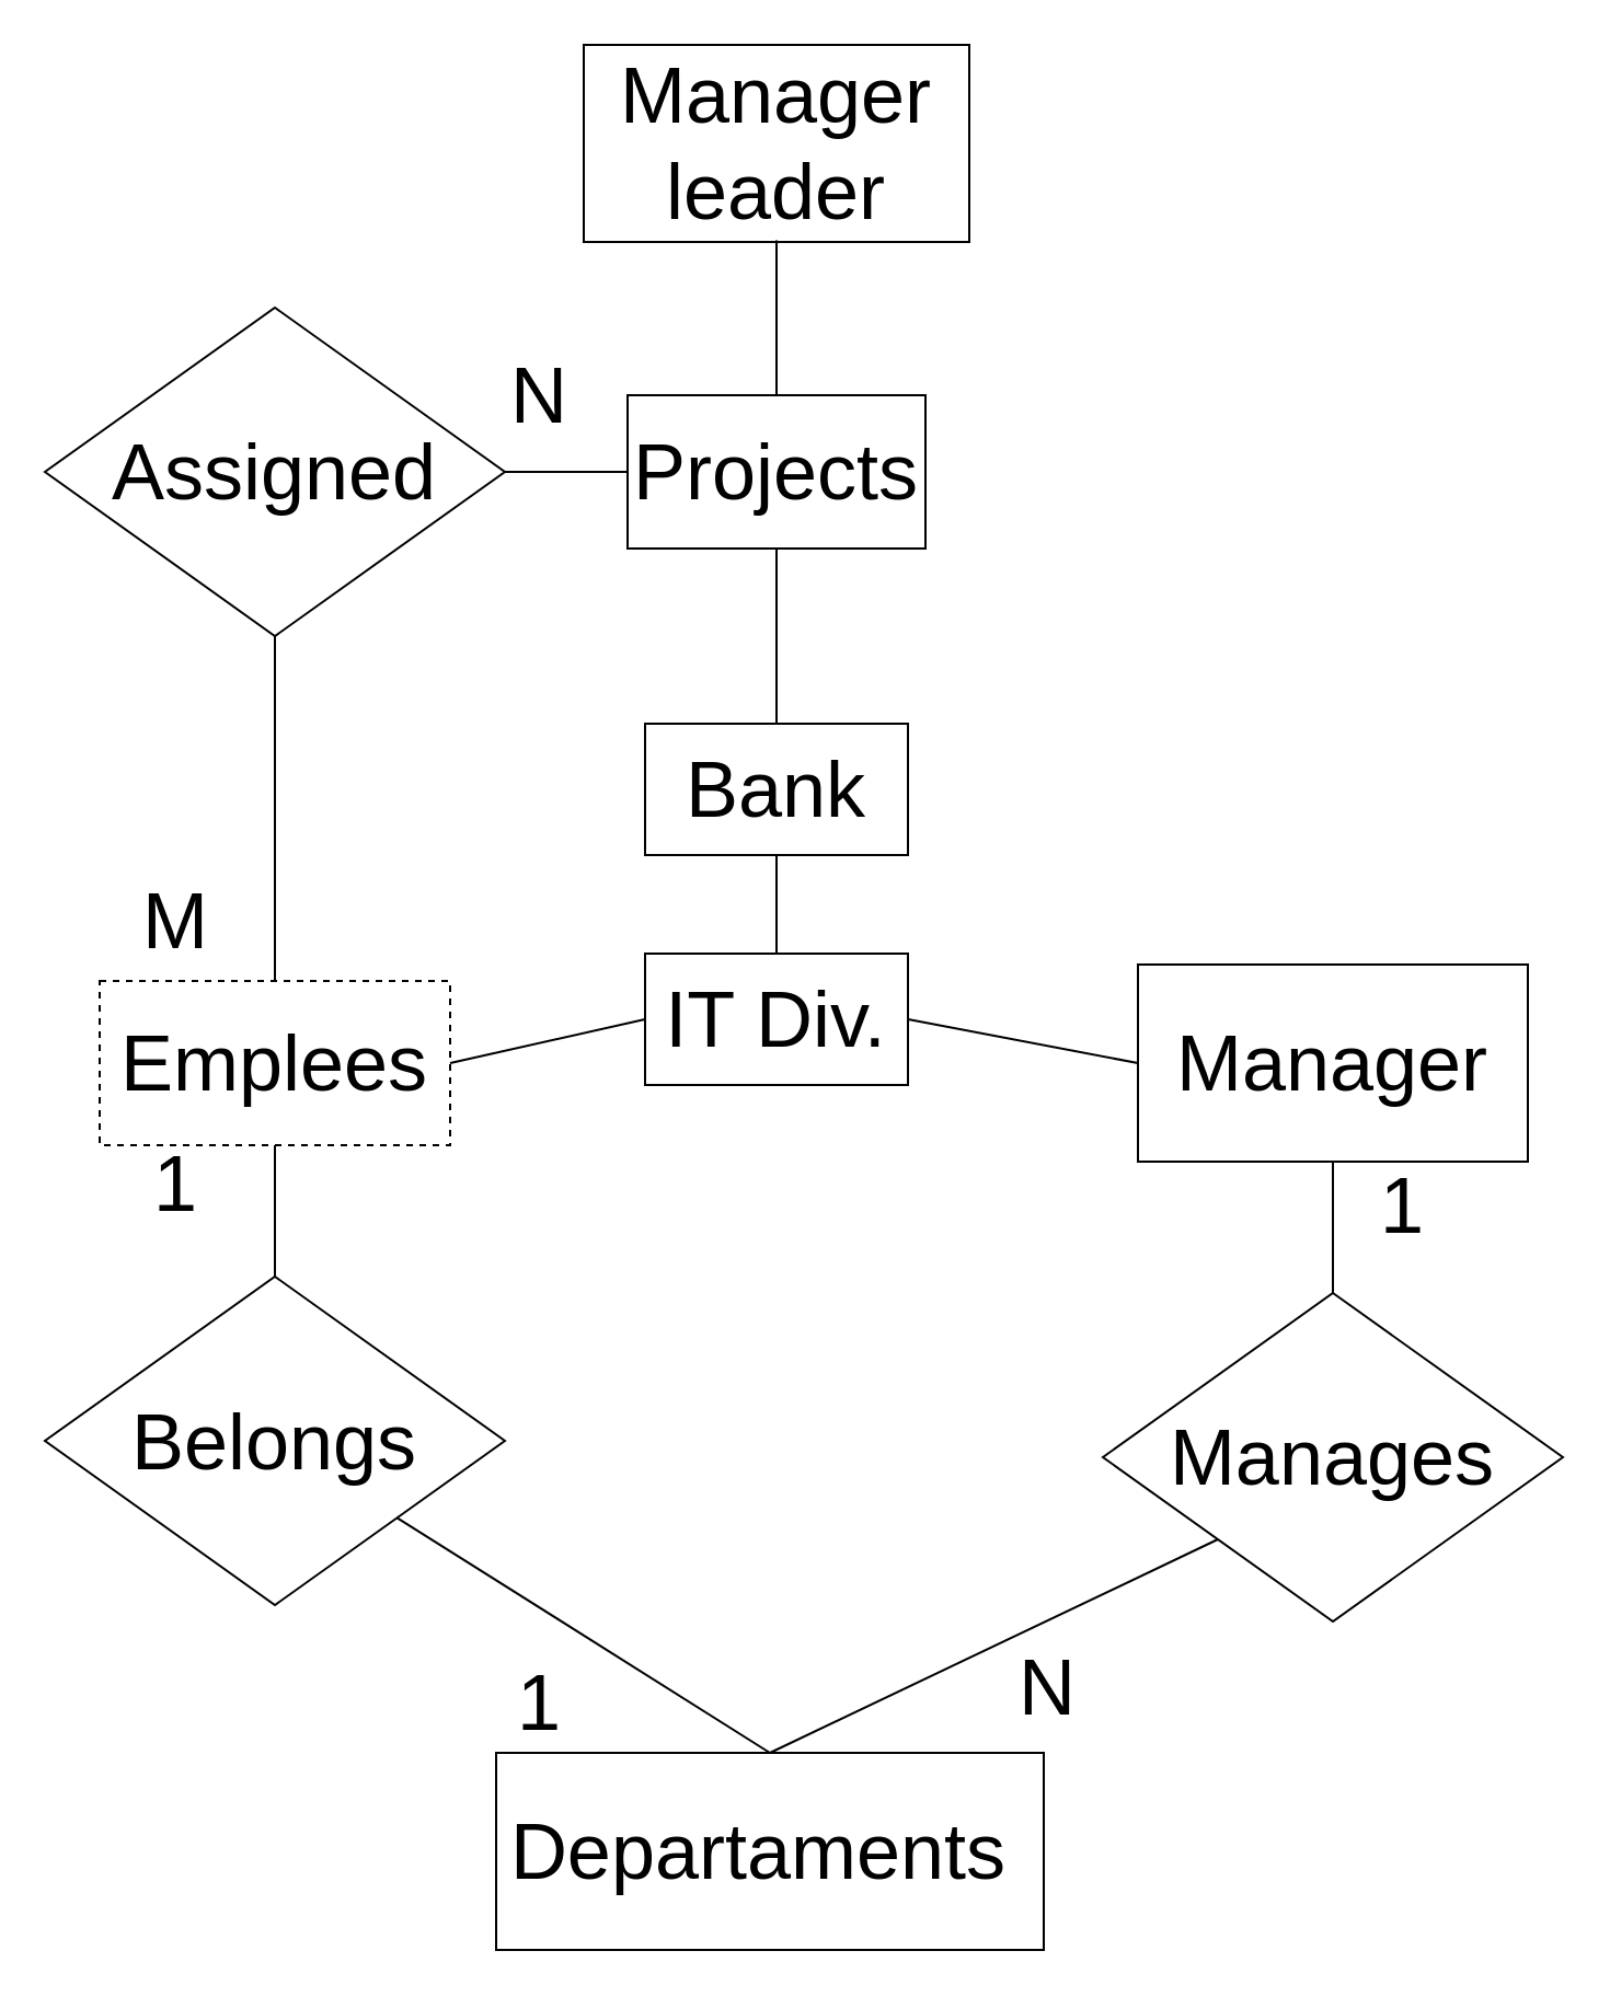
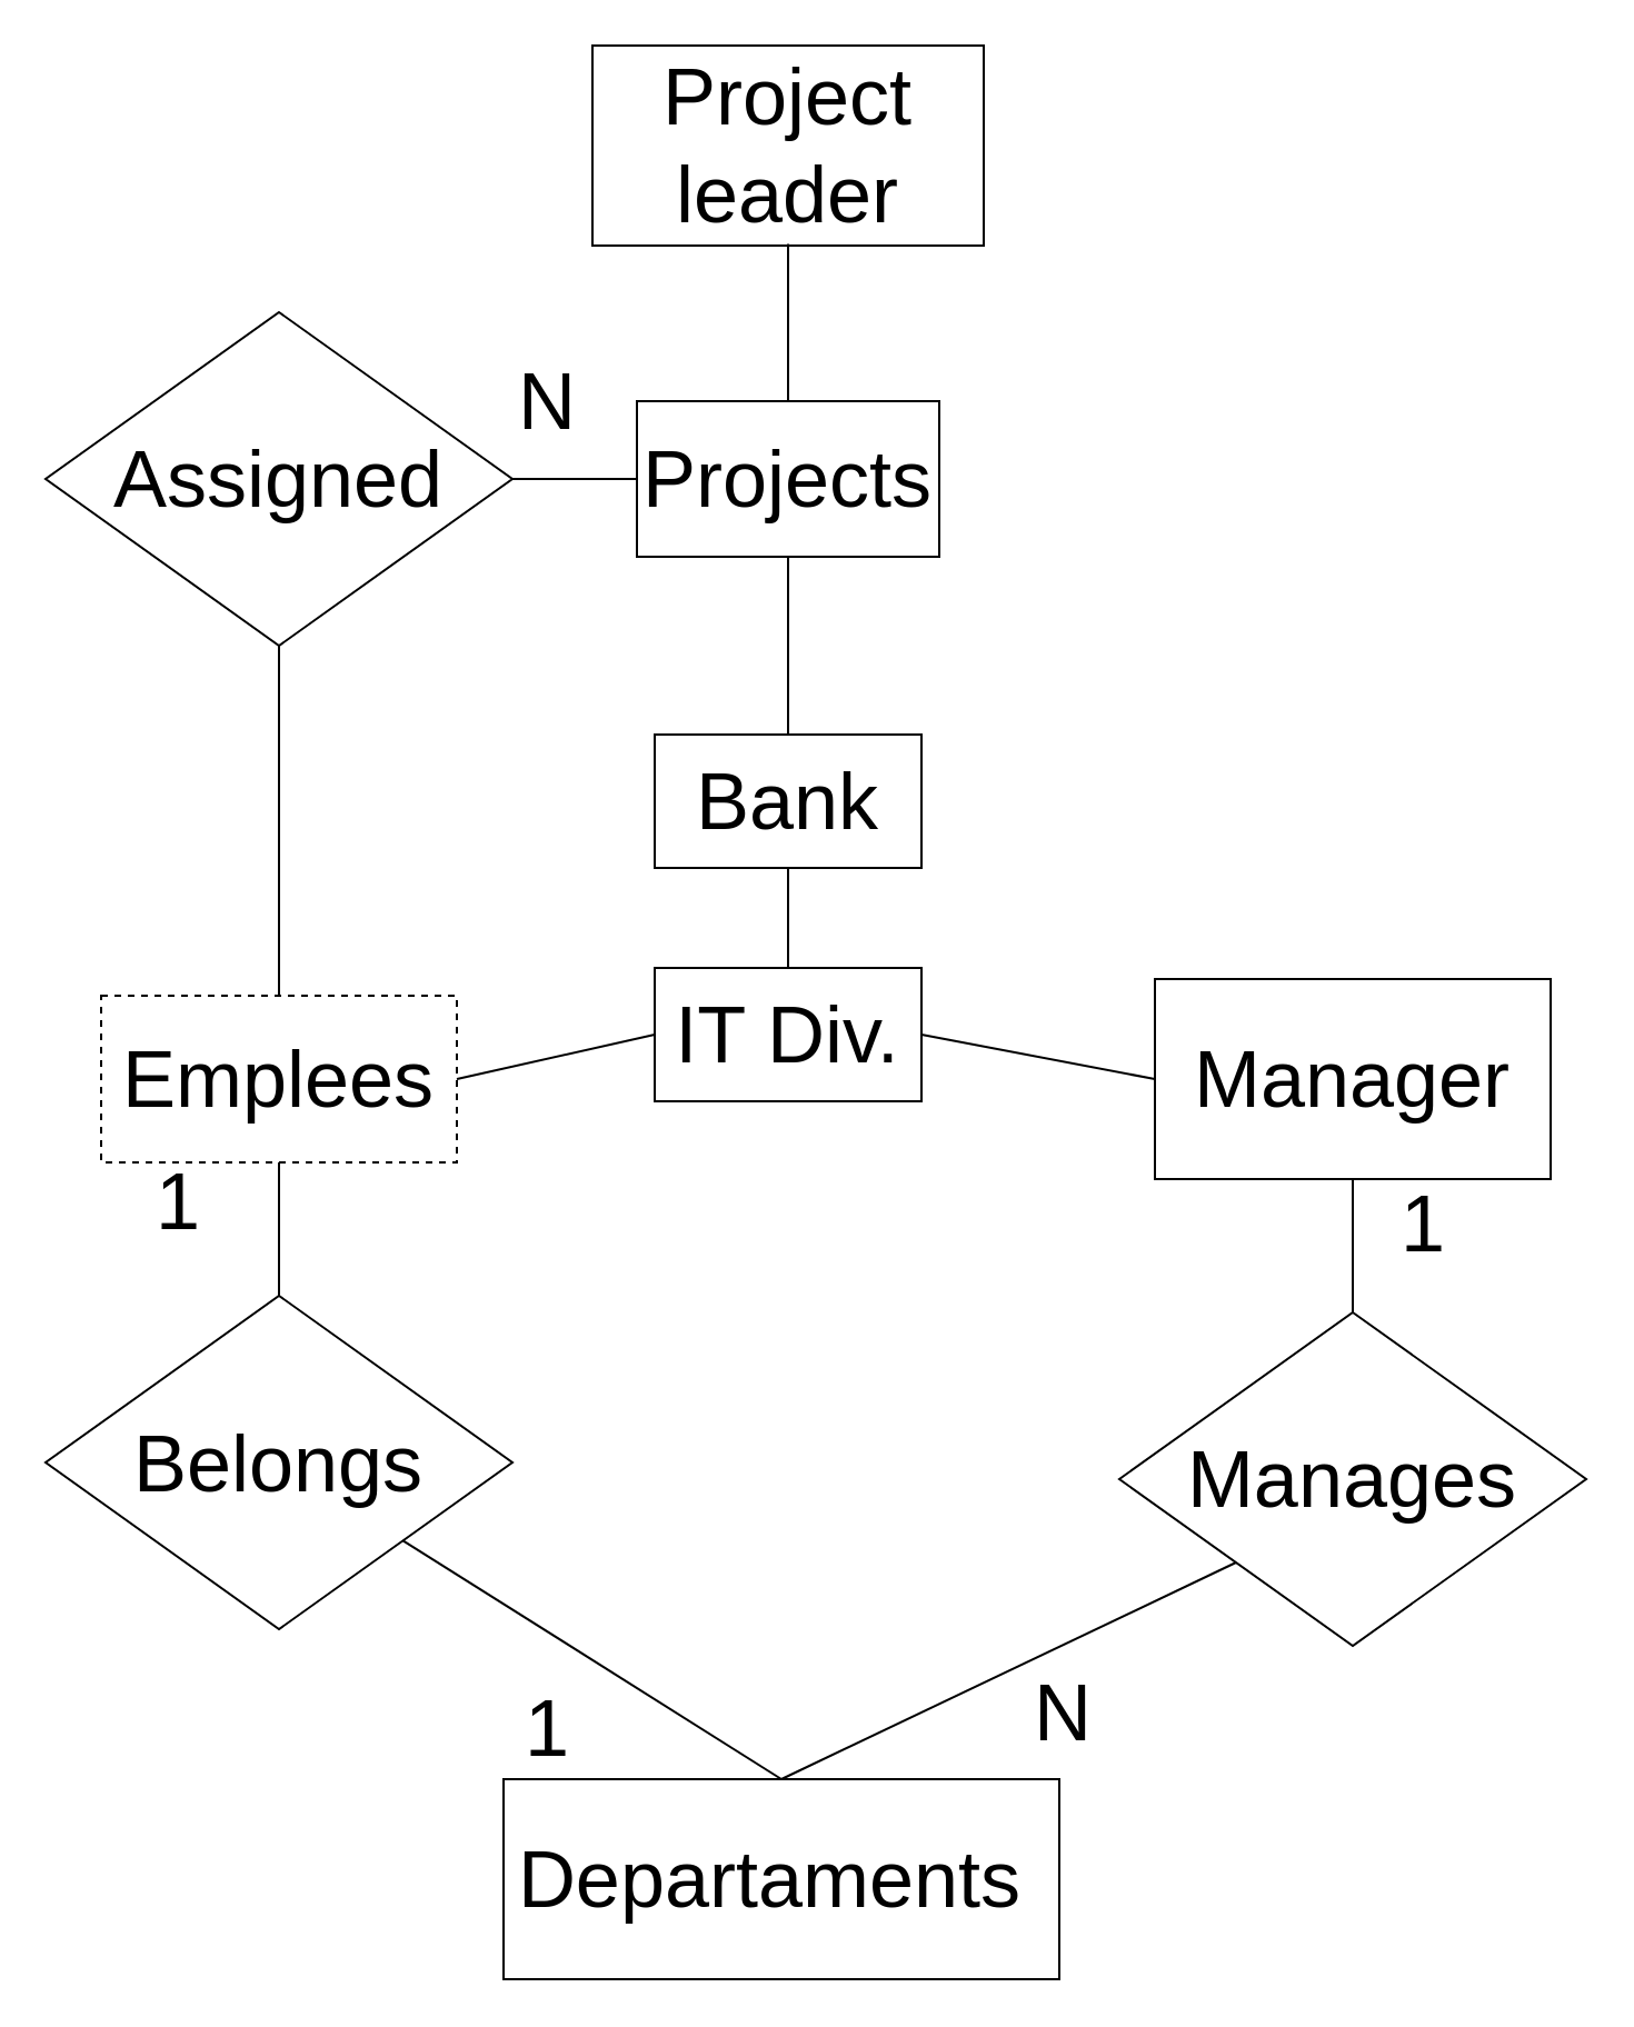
- <mxCell id="13" value="&lt;font style=&quot;font-size: 36px&quot;&gt;Manager leader&lt;/font&gt;" style="rounded=0;whiteSpace=wrap;html=1;" parent="1" vertex="1"><mxGeometry x="266" y="20" width="176" height="90" as="geometry" /></mxCell>
+ <mxCell id="13" value="&lt;font style=&quot;font-size: 36px&quot;&gt;Project leader&lt;/font&gt;" style="rounded=0;whiteSpace=wrap;html=1;" parent="1" vertex="1"><mxGeometry x="266" y="20" width="176" height="90" as="geometry" /></mxCell>
- <mxCell id="24" value="&lt;font style=&quot;font-size: 36px&quot;&gt;M&lt;/font&gt;" style="text;html=1;strokeColor=none;fillColor=none;align=center;verticalAlign=middle;whiteSpace=wrap;rounded=0;" parent="1" vertex="1"><mxGeometry x="60" y="410" width="40" height="20" as="geometry" /></mxCell>
